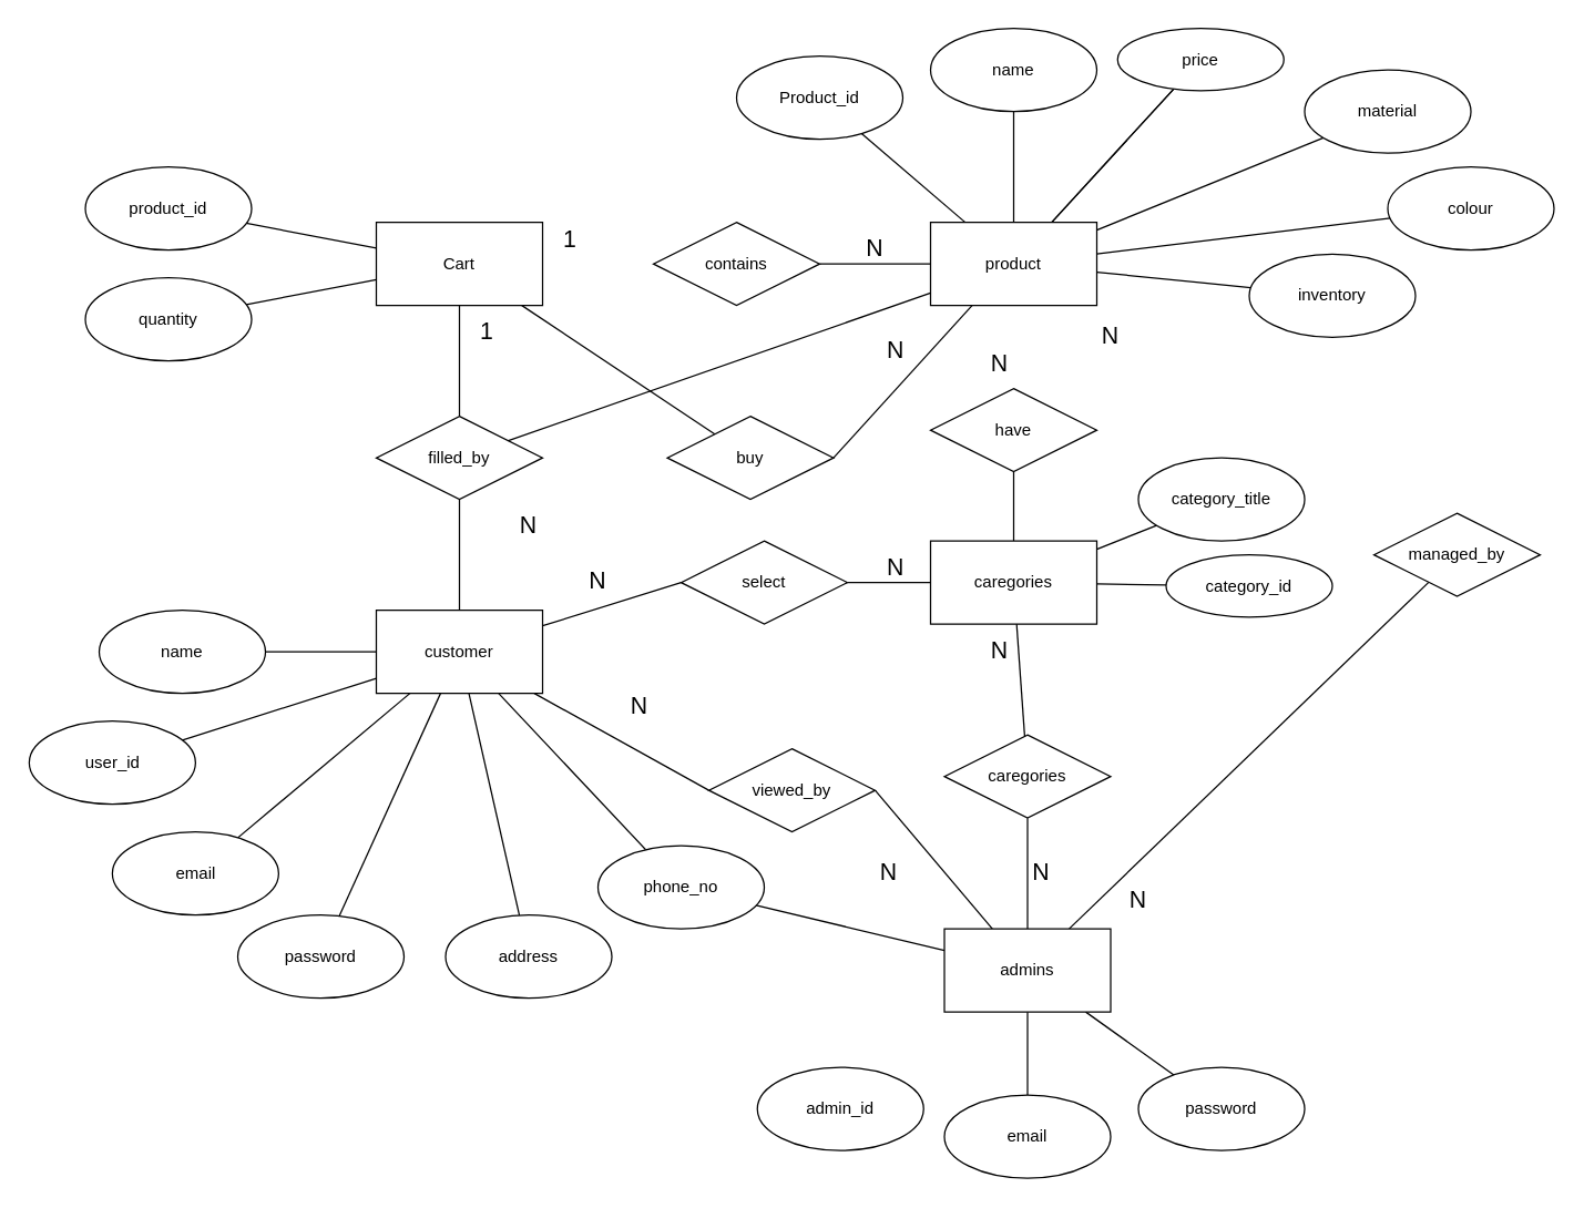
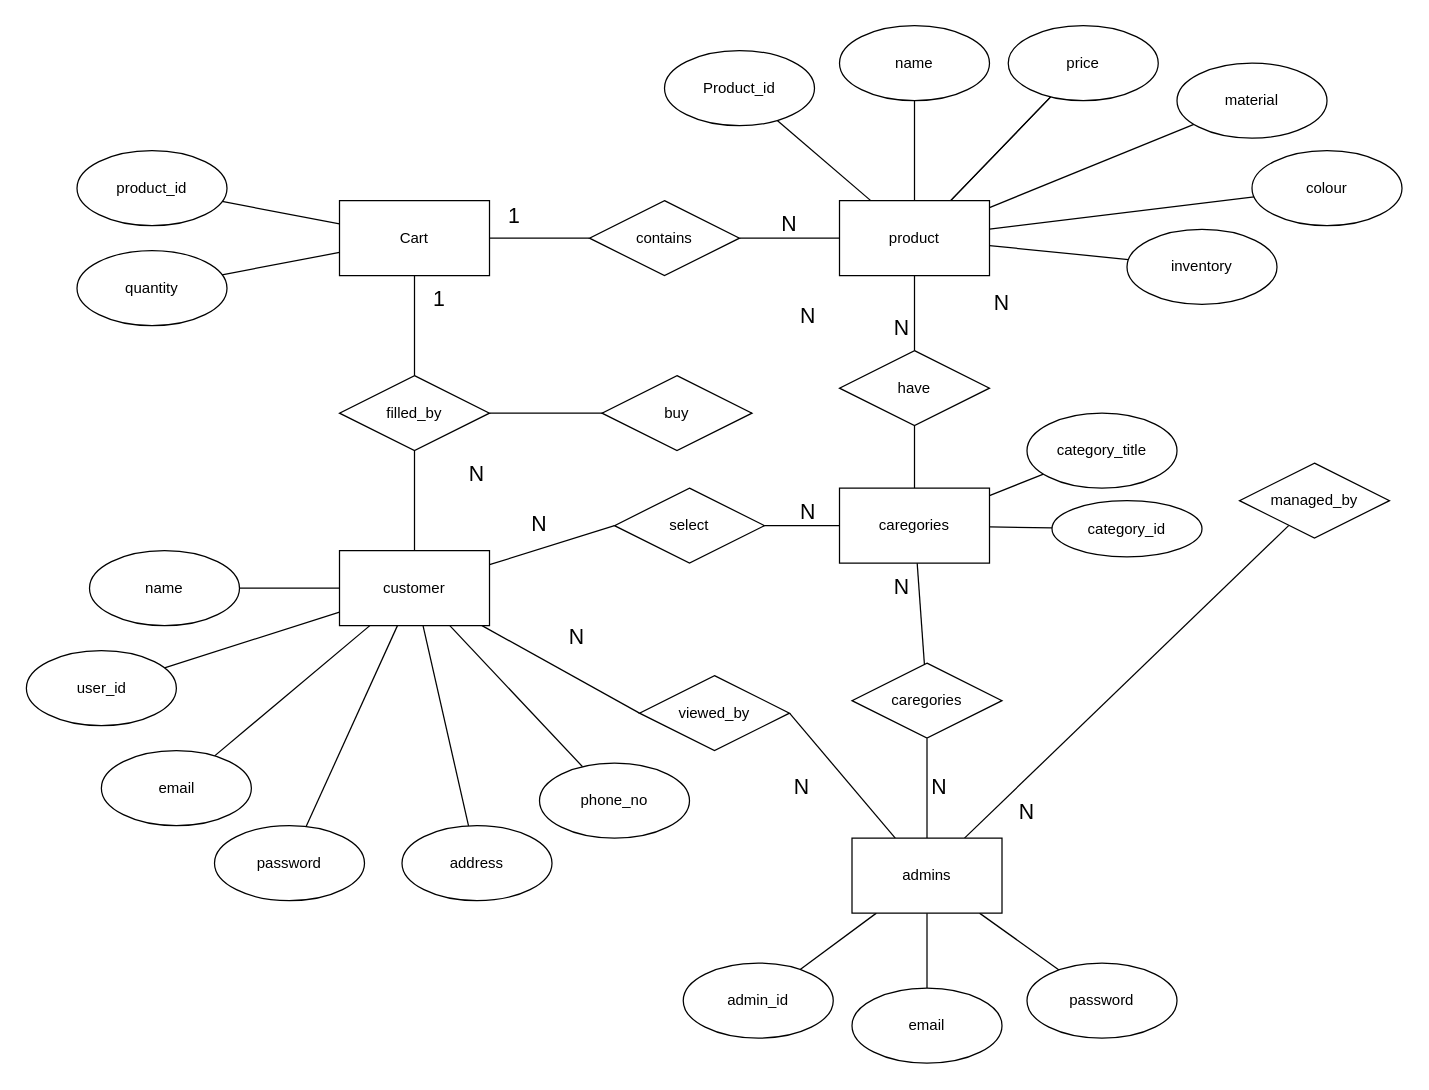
- <mxCell id="64" value="price" style="ellipse;whiteSpace=wrap;html=1;fontFamily=Helvetica;fontSize=12;fontColor=#000000;align=center;strokeColor=#000000;fillColor=#ffffff;" parent="1" vertex="1"><mxGeometry x="806" y="20" width="120" height="45" as="geometry" /></mxCell>
+ <mxCell id="64" value="price" style="ellipse;whiteSpace=wrap;html=1;fontFamily=Helvetica;fontSize=12;fontColor=#000000;align=center;strokeColor=#000000;fillColor=#ffffff;" parent="1" vertex="1"><mxGeometry x="806" y="20" width="120" height="60" as="geometry" /></mxCell>
- <mxCell id="36" value="" style="edgeStyle=none;rounded=0;orthogonalLoop=1;jettySize=auto;html=1;endArrow=none;endFill=0;" parent="1" source="38" target="8" edge="1"><mxGeometry relative="1" as="geometry" /></mxCell>
+ <mxCell id="36" value="" style="edgeStyle=none;rounded=0;orthogonalLoop=1;jettySize=auto;html=1;endArrow=none;endFill=0;" parent="1" source="38" target="43" edge="1"><mxGeometry relative="1" as="geometry" /></mxCell>
- <mxCell id="4" value="" style="edgeStyle=none;rounded=0;orthogonalLoop=1;jettySize=auto;html=1;endArrow=none;endFill=0;" parent="1" source="6" target="20" edge="1"><mxGeometry relative="1" as="geometry" /></mxCell>
+ <mxCell id="4" value="" style="edgeStyle=none;rounded=0;orthogonalLoop=1;jettySize=auto;html=1;endArrow=none;endFill=0;" parent="1" source="6" target="29" edge="1"><mxGeometry relative="1" as="geometry" /></mxCell>
- <mxCell id="19" style="edgeStyle=none;rounded=0;orthogonalLoop=1;jettySize=auto;html=1;entryX=0.25;entryY=1;entryDx=0;entryDy=0;endArrow=none;endFill=0;exitX=1;exitY=0.5;exitDx=0;exitDy=0;" parent="1" source="20" target="38" edge="1"><mxGeometry relative="1" as="geometry" /></mxCell>
+ <mxCell id="19" style="edgeStyle=none;rounded=0;orthogonalLoop=1;jettySize=auto;html=1;endArrow=none;endFill=0;exitX=1;exitY=0.5;exitDx=0;exitDy=0;" parent="1" source="20" target="8" edge="1"><mxGeometry relative="1" as="geometry" /></mxCell>
- <mxCell id="50" value="" style="edgeStyle=none;rounded=0;orthogonalLoop=1;jettySize=auto;html=1;endArrow=none;endFill=0;" parent="1" source="54" target="24" edge="1"><mxGeometry relative="1" as="geometry" /></mxCell>
+ <mxCell id="50" value="" style="edgeStyle=none;rounded=0;orthogonalLoop=1;jettySize=auto;html=1;endArrow=none;endFill=0;" parent="1" source="54" target="58" edge="1"><mxGeometry relative="1" as="geometry" /></mxCell>
